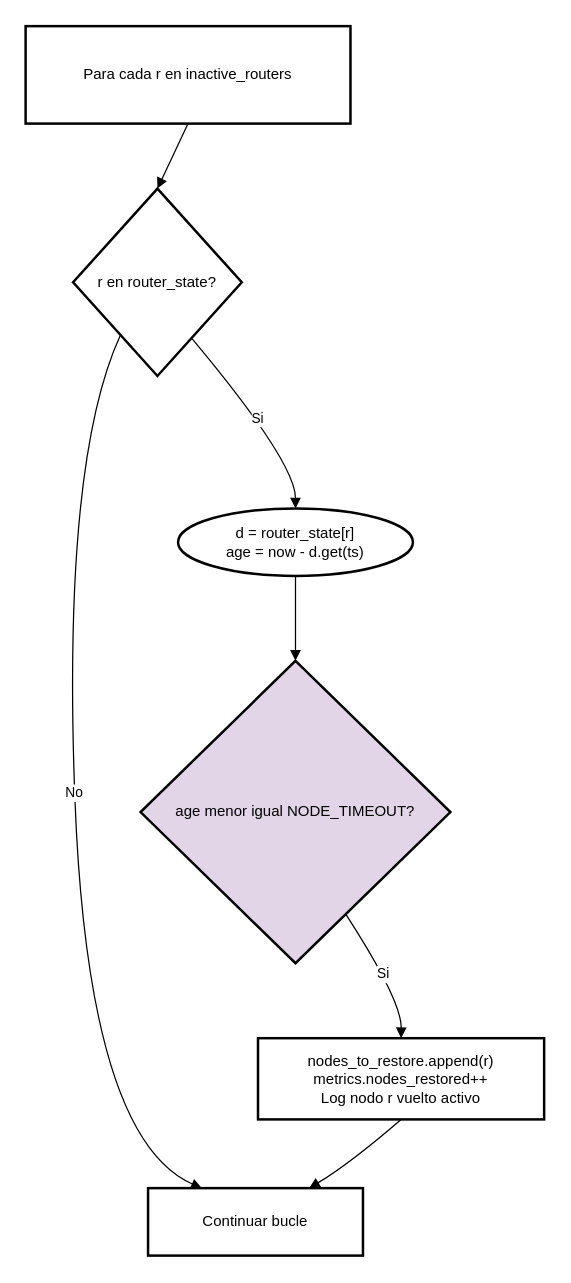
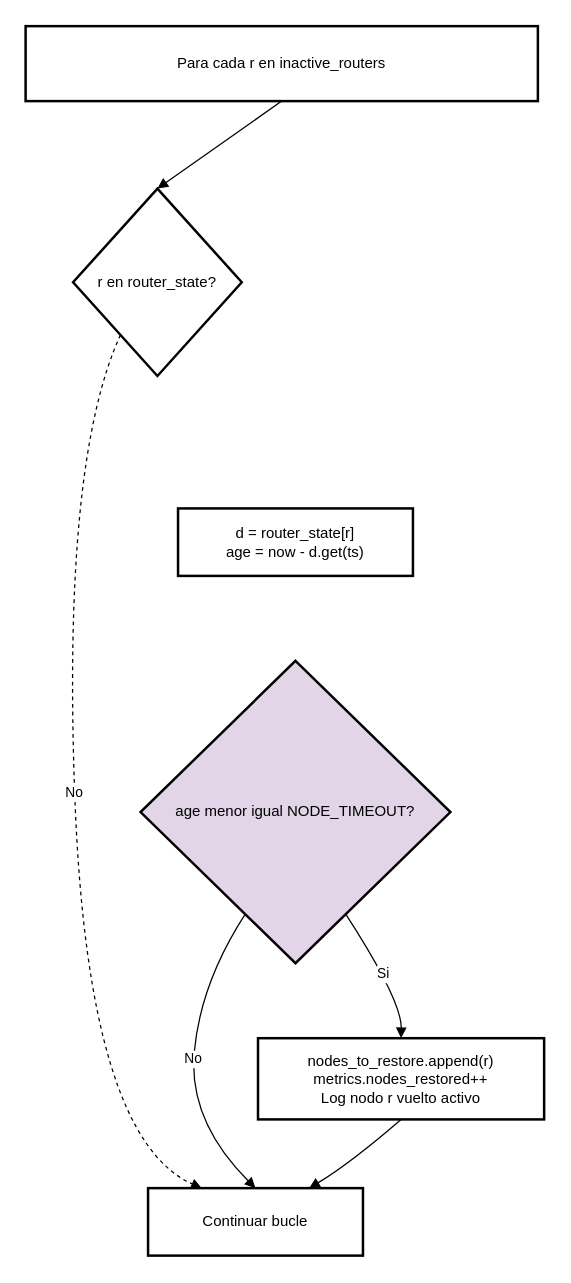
- <mxCell id="2" value="Para cada r en inactive_routers" style="whiteSpace=wrap;strokeWidth=2;" vertex="1" parent="1"><mxGeometry x="20" y="20" width="260" height="78" as="geometry" /></mxCell>
+ <mxCell id="2" value="Para cada r en inactive_routers" style="whiteSpace=wrap;strokeWidth=2;" vertex="1" parent="1"><mxGeometry x="20" y="20" width="410" height="60" as="geometry" /></mxCell>
- <mxCell id="8" value="Si" style="curved=1;startArrow=none;endArrow=block;exitX=0.84;exitY=1;entryX=0.5;entryY=0;rounded=0;" edge="1" parent="1" source="3" target="4"><mxGeometry relative="1" as="geometry"><Array as="points"><mxPoint x="236" y="369" /></Array></mxGeometry></mxCell>
- <mxCell id="4" value="d = router_state[r]&#10;age = now - d.get(ts)" style="ellipse;whiteSpace=wrap;strokeWidth=2;" vertex="1" parent="1"><mxGeometry x="142" y="406" width="188" height="54" as="geometry" /></mxCell>
+ <mxCell id="4" value="d = router_state[r]&#10;age = now - d.get(ts)" style="whiteSpace=wrap;strokeWidth=2;" vertex="1" parent="1"><mxGeometry x="142" y="406" width="188" height="54" as="geometry" /></mxCell>
- <mxCell id="9" value="No" style="curved=1;startArrow=none;endArrow=block;exitX=0.11;exitY=1;entryX=0.25;entryY=0;rounded=0;entryDx=0;entryDy=0;" edge="1" parent="1" source="3" target="14"><mxGeometry relative="1" as="geometry"><Array as="points"><mxPoint x="49" y="369" /><mxPoint x="70" y="910" /></Array><mxPoint x="174" y="1339" as="targetPoint" /></mxGeometry></mxCell>
+ <mxCell id="9" value="No" style="curved=1;startArrow=none;endArrow=block;exitX=0.11;exitY=1;entryX=0.25;entryY=0;rounded=0;entryDx=0;entryDy=0;dashed=1;" edge="1" parent="1" source="3" target="14"><mxGeometry relative="1" as="geometry"><Array as="points"><mxPoint x="49" y="369" /><mxPoint x="70" y="910" /></Array><mxPoint x="174" y="1339" as="targetPoint" /></mxGeometry></mxCell>
- <mxCell id="10" value="" style="curved=1;startArrow=none;endArrow=block;exitX=0.5;exitY=1;entryX=0.5;entryY=0;rounded=0;entryDx=0;entryDy=0;" edge="1" parent="1" source="4" target="5"><mxGeometry relative="1" as="geometry"><Array as="points" /><mxPoint x="235.5" y="510" as="targetPoint" /></mxGeometry></mxCell>
+ <mxCell id="12" value="No" style="curved=1;startArrow=none;endArrow=block;exitX=0.26;exitY=1;entryX=0.5;entryY=0;rounded=0;entryDx=0;entryDy=0;" edge="1" parent="1" source="5" target="14"><mxGeometry relative="1" as="geometry"><Array as="points"><mxPoint x="160" y="786" /><mxPoint x="150" y="896" /></Array><mxPoint x="195" y="1215" as="targetPoint" /></mxGeometry></mxCell>
